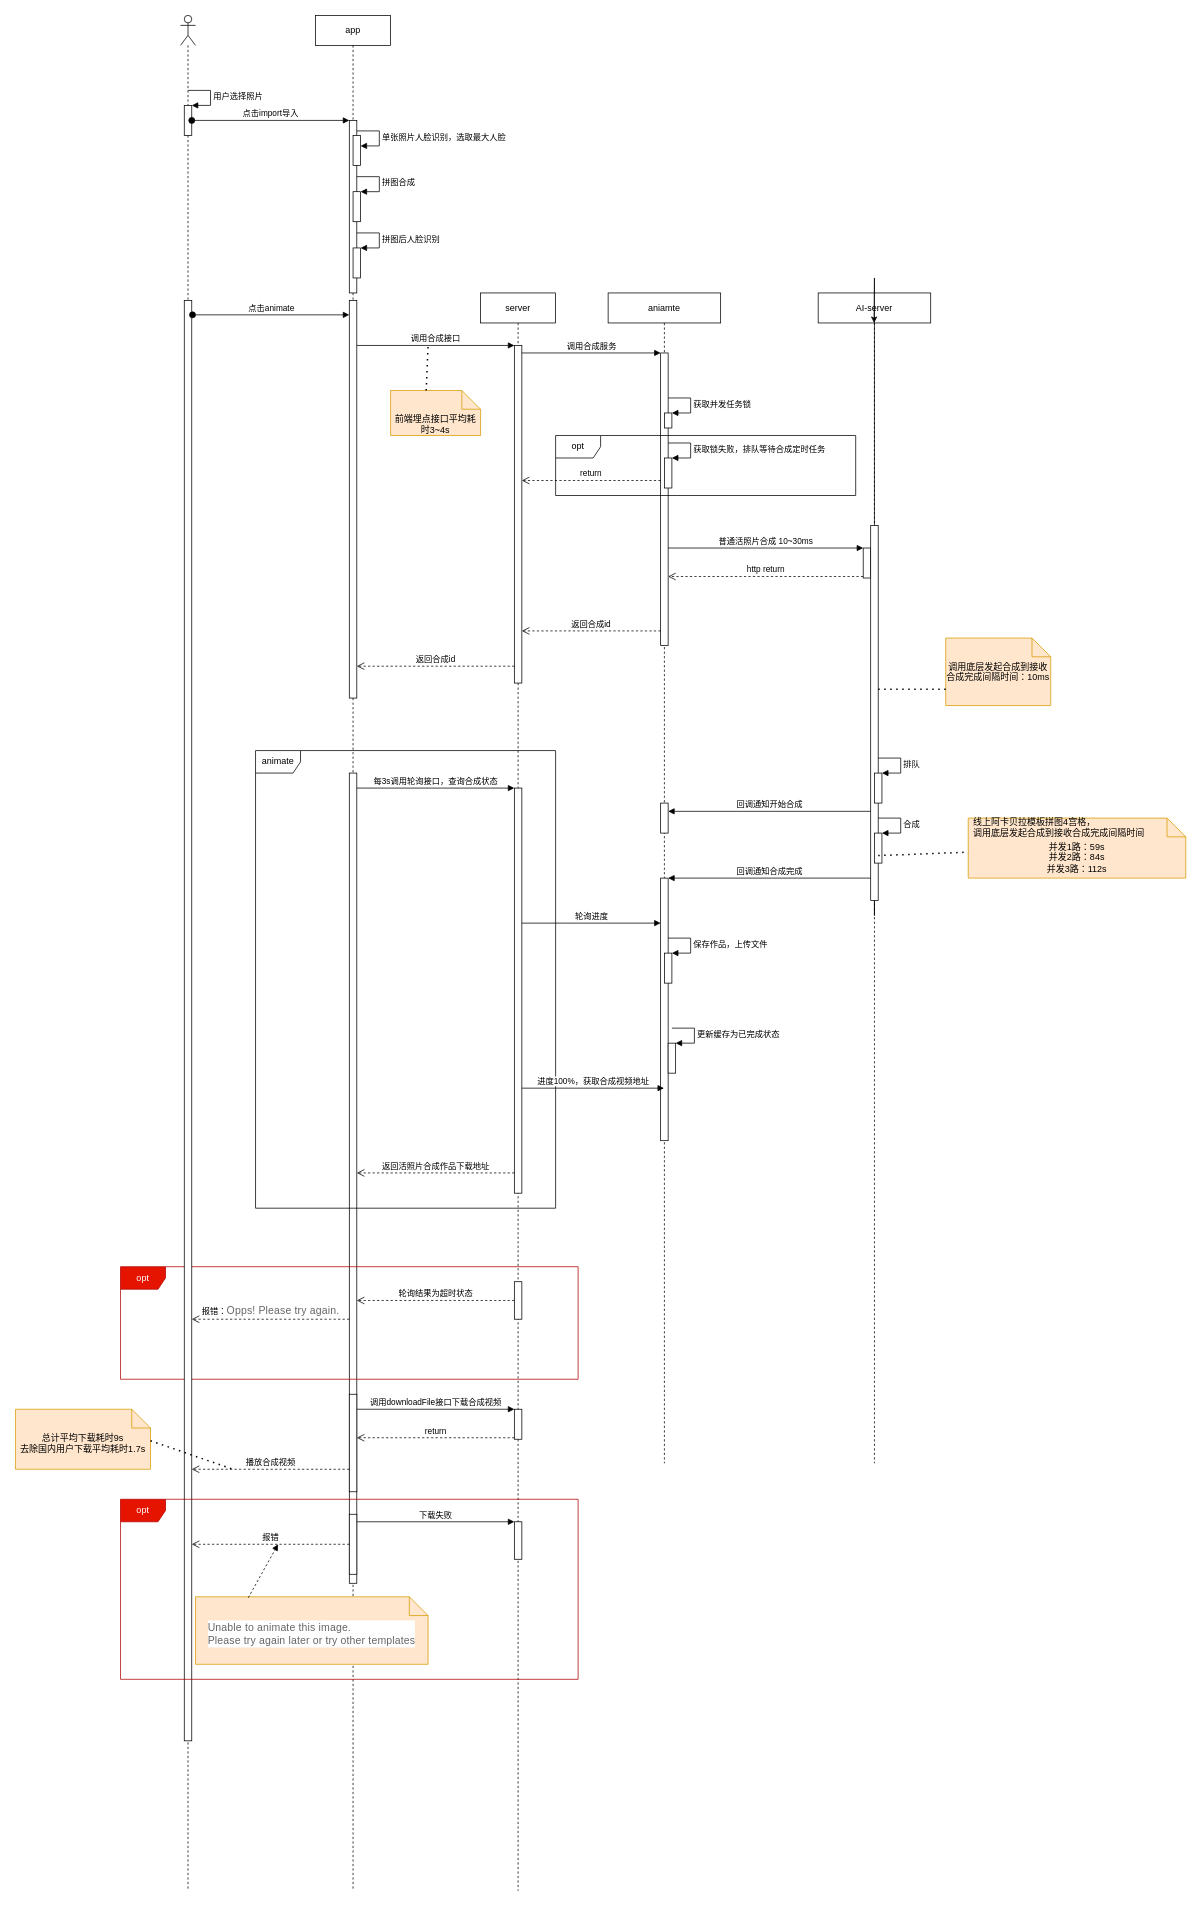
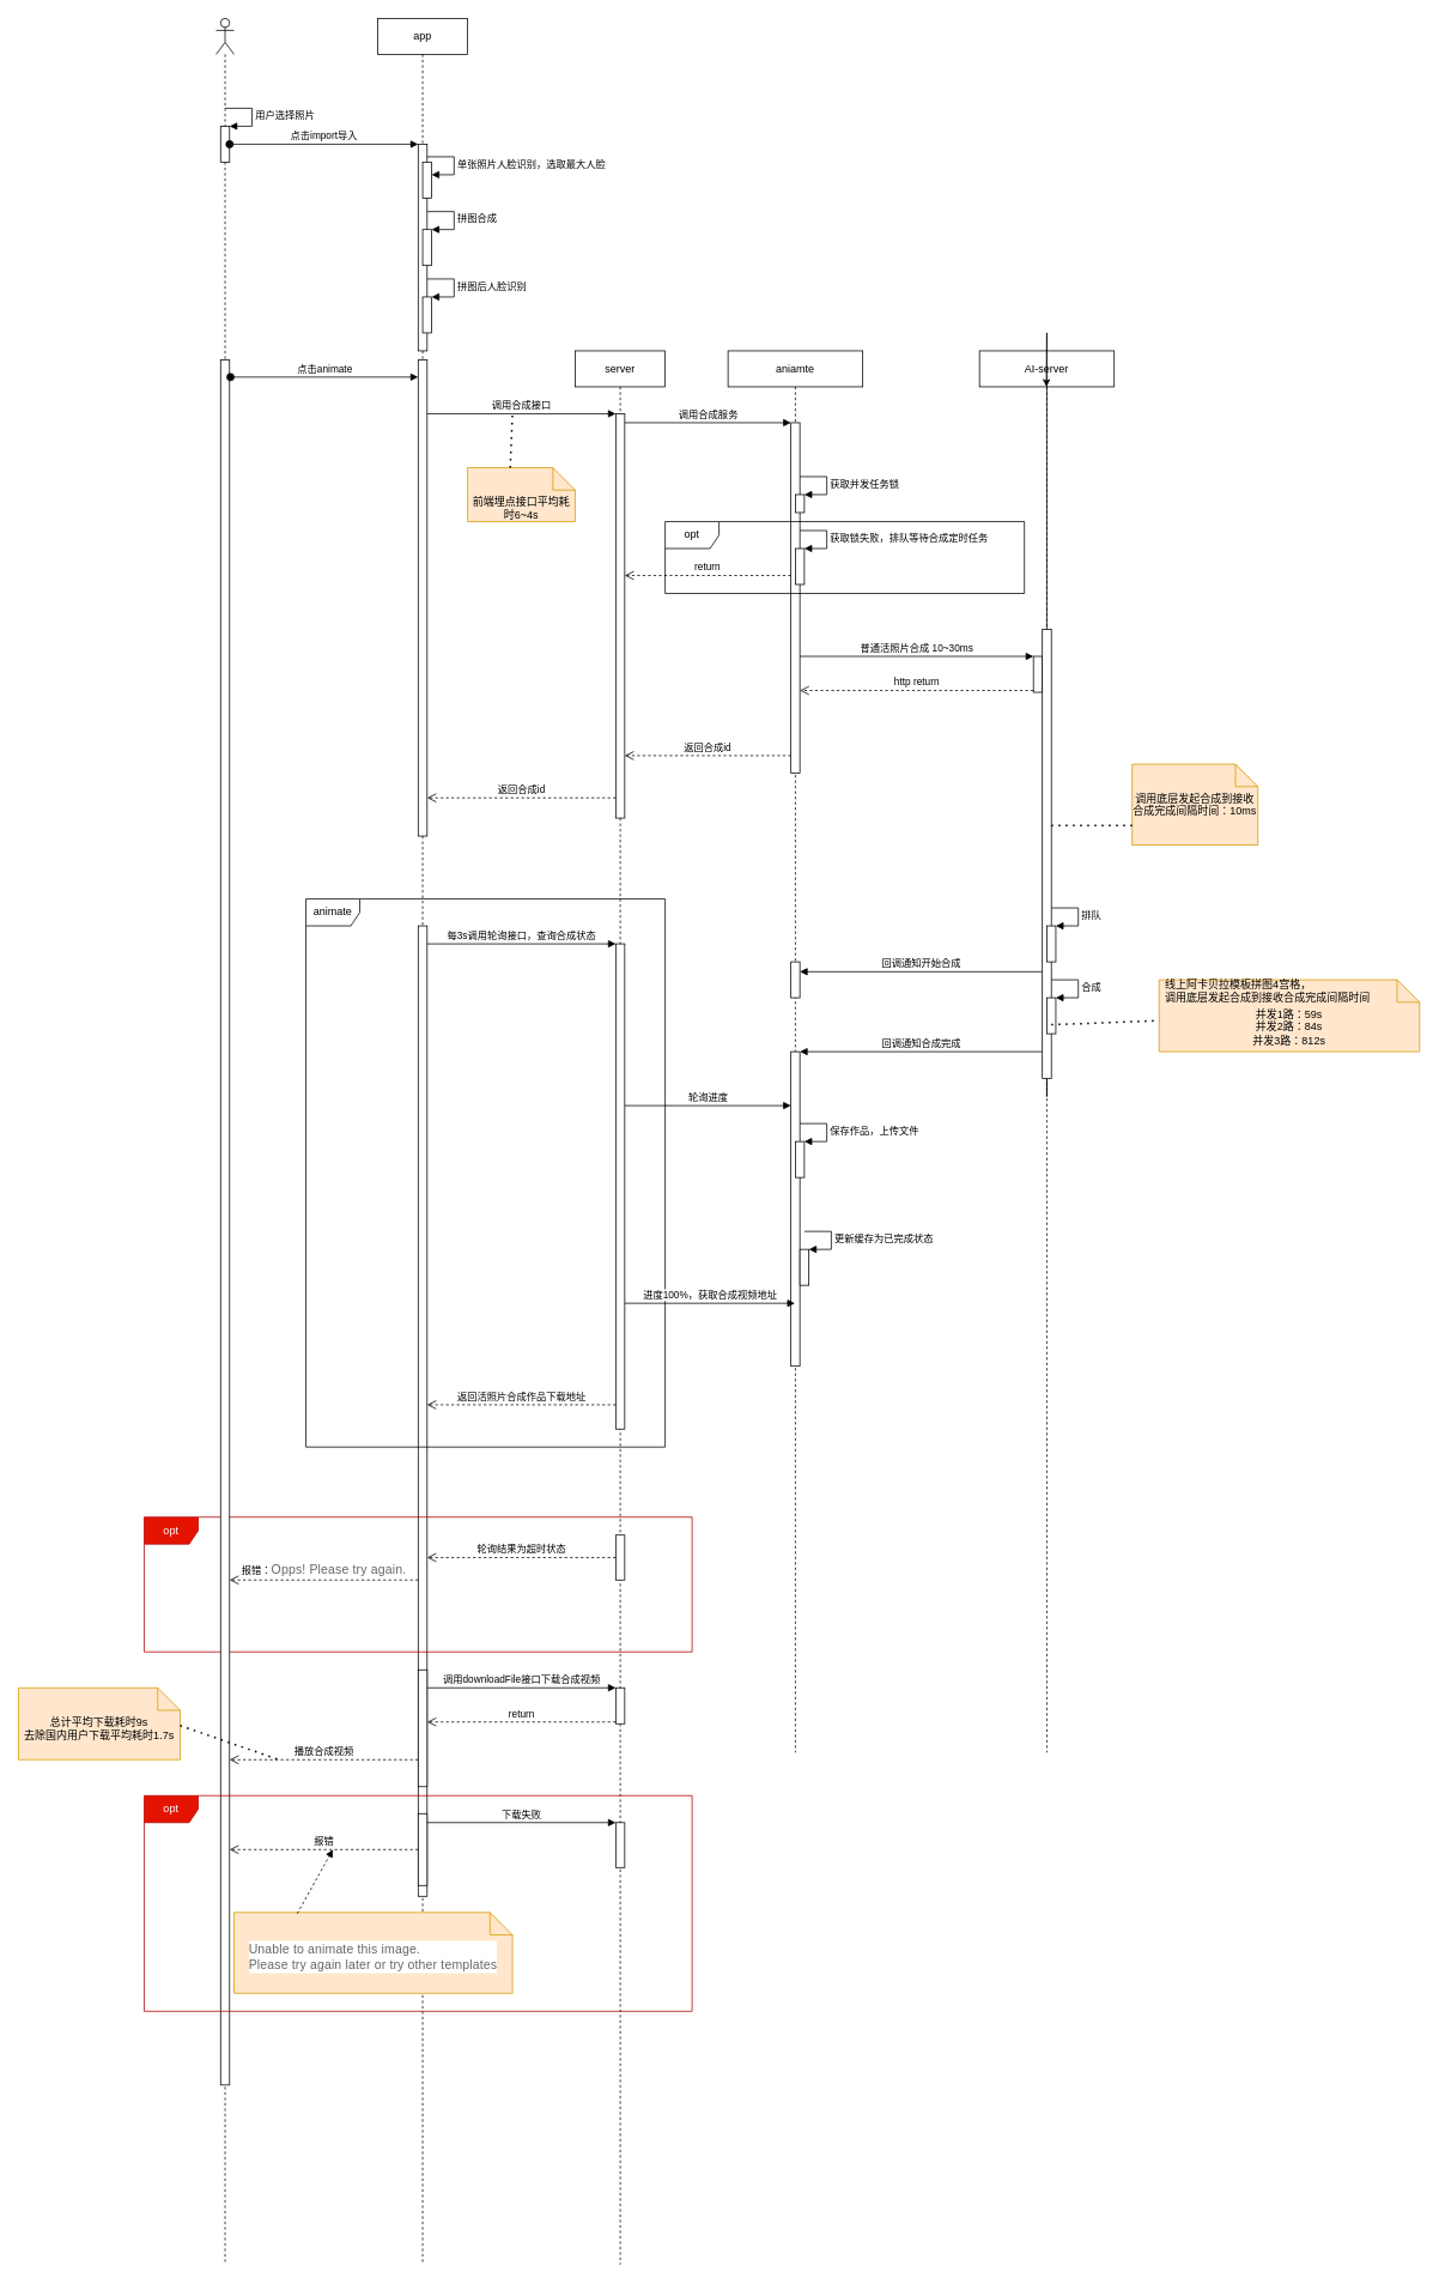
- <mxCell id="73" value="前端埋点接口平均耗时3~4s" style="shape=note2;boundedLbl=1;whiteSpace=wrap;html=1;size=25;verticalAlign=top;align=center;fillColor=#ffe6cc;strokeColor=#d79b00;" vertex="1" parent="1"><mxGeometry x="520" y="520" width="120" height="60" as="geometry" /></mxCell>
+ <mxCell id="73" value="前端埋点接口平均耗时6~4s" style="shape=note2;boundedLbl=1;whiteSpace=wrap;html=1;size=25;verticalAlign=top;align=center;fillColor=#ffe6cc;strokeColor=#d79b00;" vertex="1" parent="1"><mxGeometry x="520" y="520" width="120" height="60" as="geometry" /></mxCell>
- <mxCell id="71" value="并发1路：59s&lt;br&gt;并发2路：84s&lt;br&gt;并发3路：112s" style="shape=note2;boundedLbl=1;whiteSpace=wrap;html=1;size=25;verticalAlign=top;align=center;fontFamily=Helvetica;fontSize=12;strokeColor=#d79b00;fillColor=#ffe6cc;" vertex="1" parent="1"><mxGeometry x="1290" y="1090" width="290" height="80" as="geometry" /></mxCell>
+ <mxCell id="71" value="并发1路：59s&lt;br&gt;并发2路：84s&lt;br&gt;并发3路：812s" style="shape=note2;boundedLbl=1;whiteSpace=wrap;html=1;size=25;verticalAlign=top;align=center;fontFamily=Helvetica;fontSize=12;strokeColor=#d79b00;fillColor=#ffe6cc;" vertex="1" parent="1"><mxGeometry x="1290" y="1090" width="290" height="80" as="geometry" /></mxCell>
